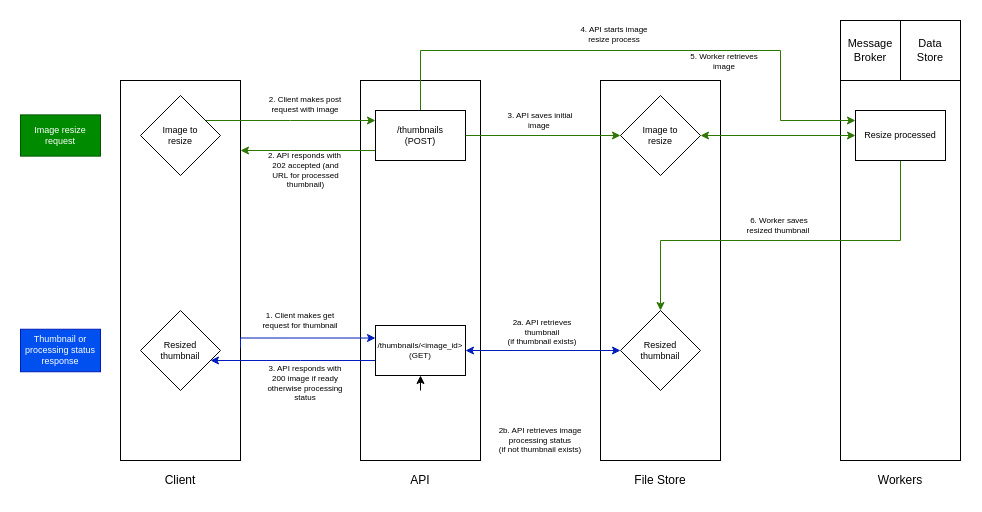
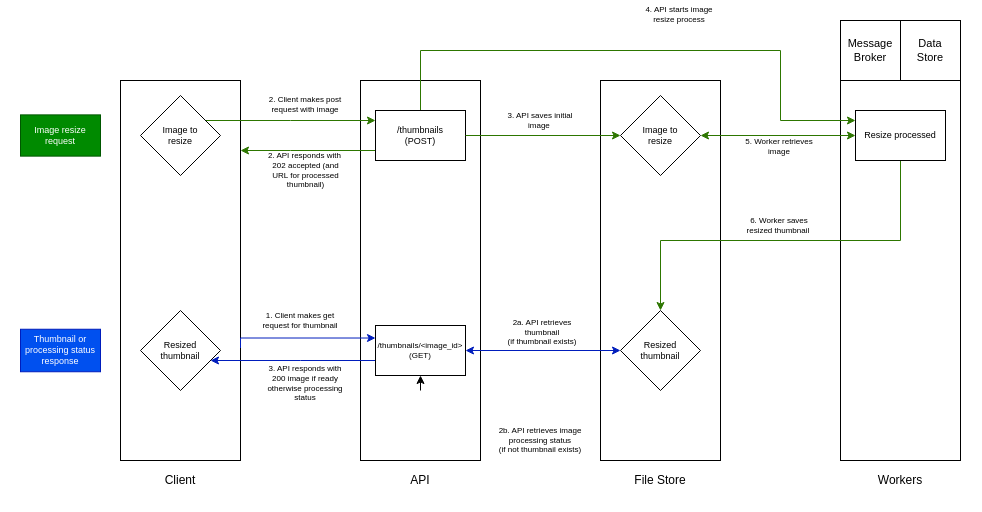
- <mxCell id="33" value="4. API starts image resize process" style="text;html=1;strokeColor=none;fillColor=none;align=center;verticalAlign=middle;whiteSpace=wrap;rounded=0;fontSize=8;" vertex="1" parent="1"><mxGeometry x="578" y="24" width="72" height="20" as="geometry" /></mxCell>
+ <mxCell id="33" value="4. API starts image resize process" style="text;html=1;strokeColor=none;fillColor=none;align=center;verticalAlign=middle;whiteSpace=wrap;rounded=0;fontSize=8;" vertex="1" parent="1"><mxGeometry x="643" y="4" width="72" height="20" as="geometry" /></mxCell>
- <mxCell id="35" value="5. Worker retrieves image" style="text;html=1;strokeColor=none;fillColor=none;align=center;verticalAlign=middle;whiteSpace=wrap;rounded=0;fontSize=8;" vertex="1" parent="1"><mxGeometry x="686" y="50.63" width="76" height="20" as="geometry" /></mxCell>
+ <mxCell id="35" value="5. Worker retrieves image" style="text;html=1;strokeColor=none;fillColor=none;align=center;verticalAlign=middle;whiteSpace=wrap;rounded=0;fontSize=8;" vertex="1" parent="1"><mxGeometry x="741" y="135.63" width="76" height="20" as="geometry" /></mxCell>
